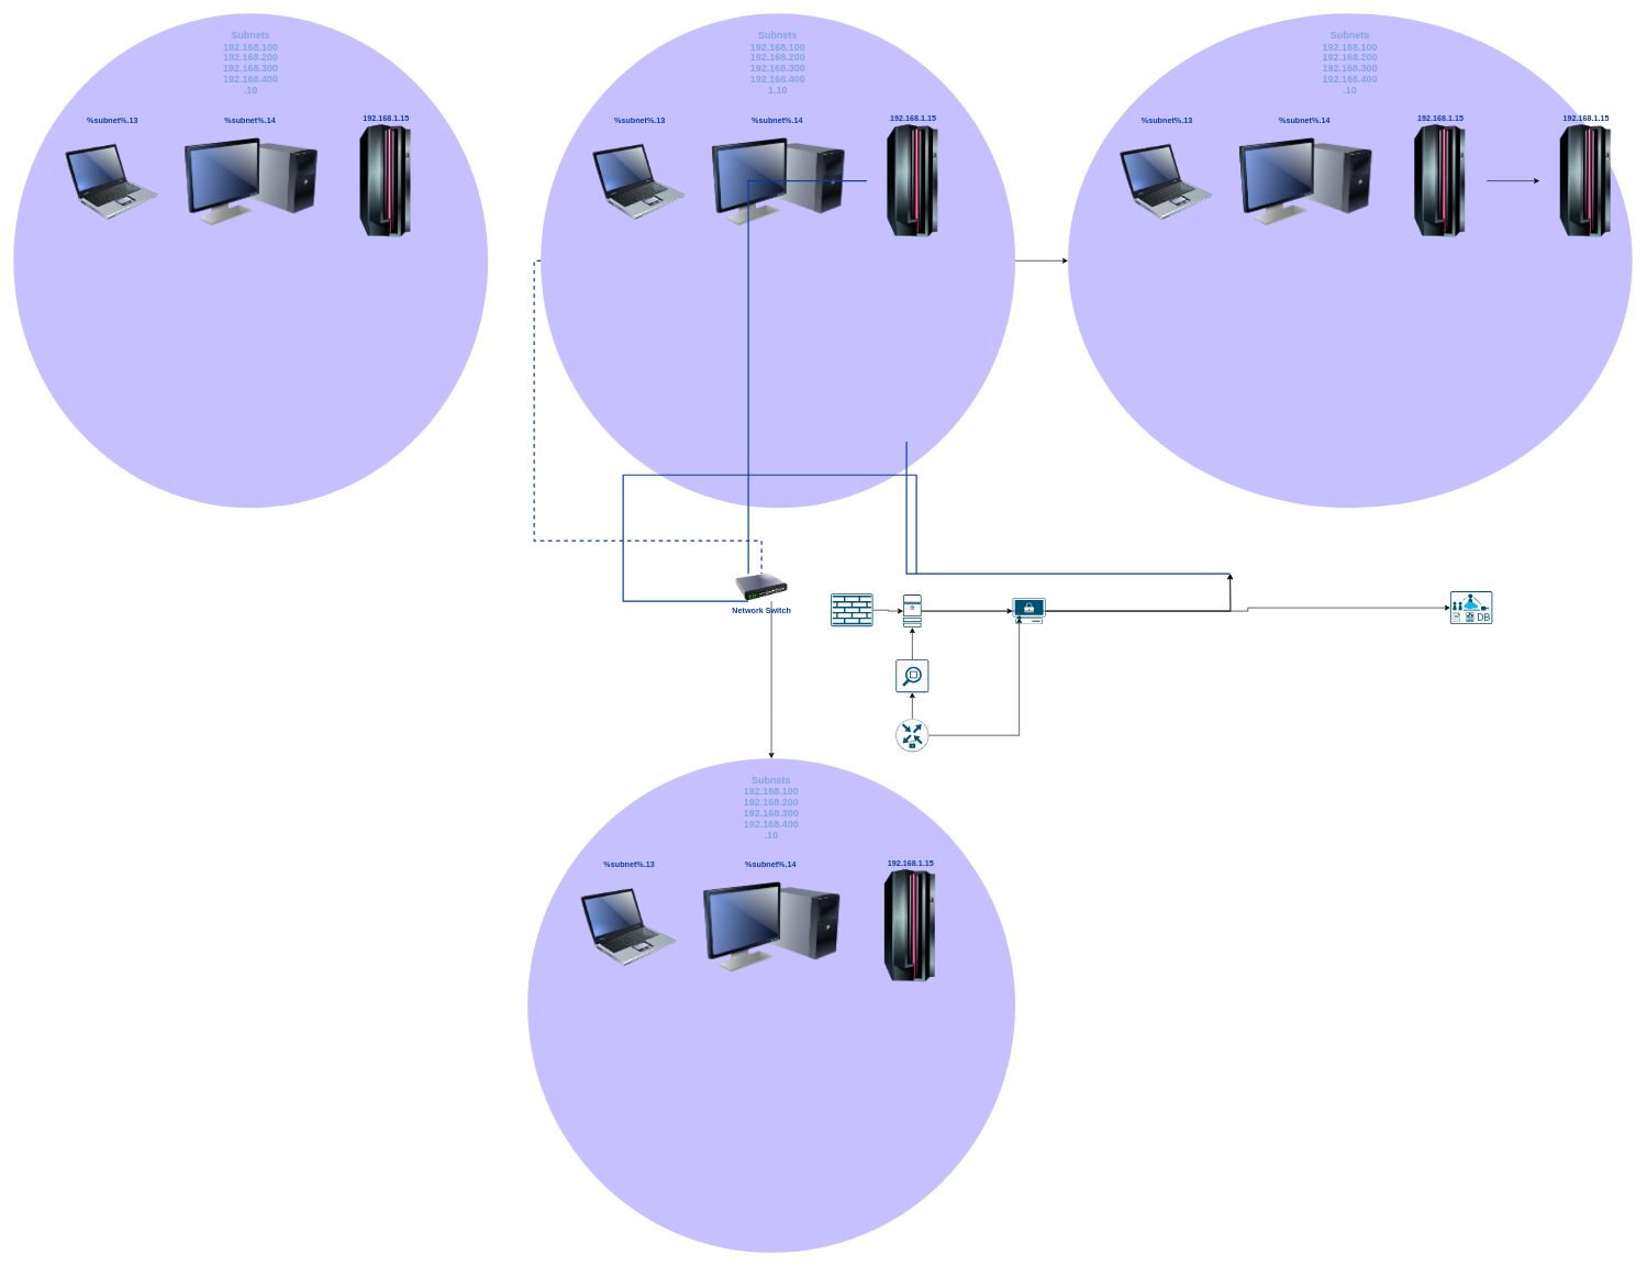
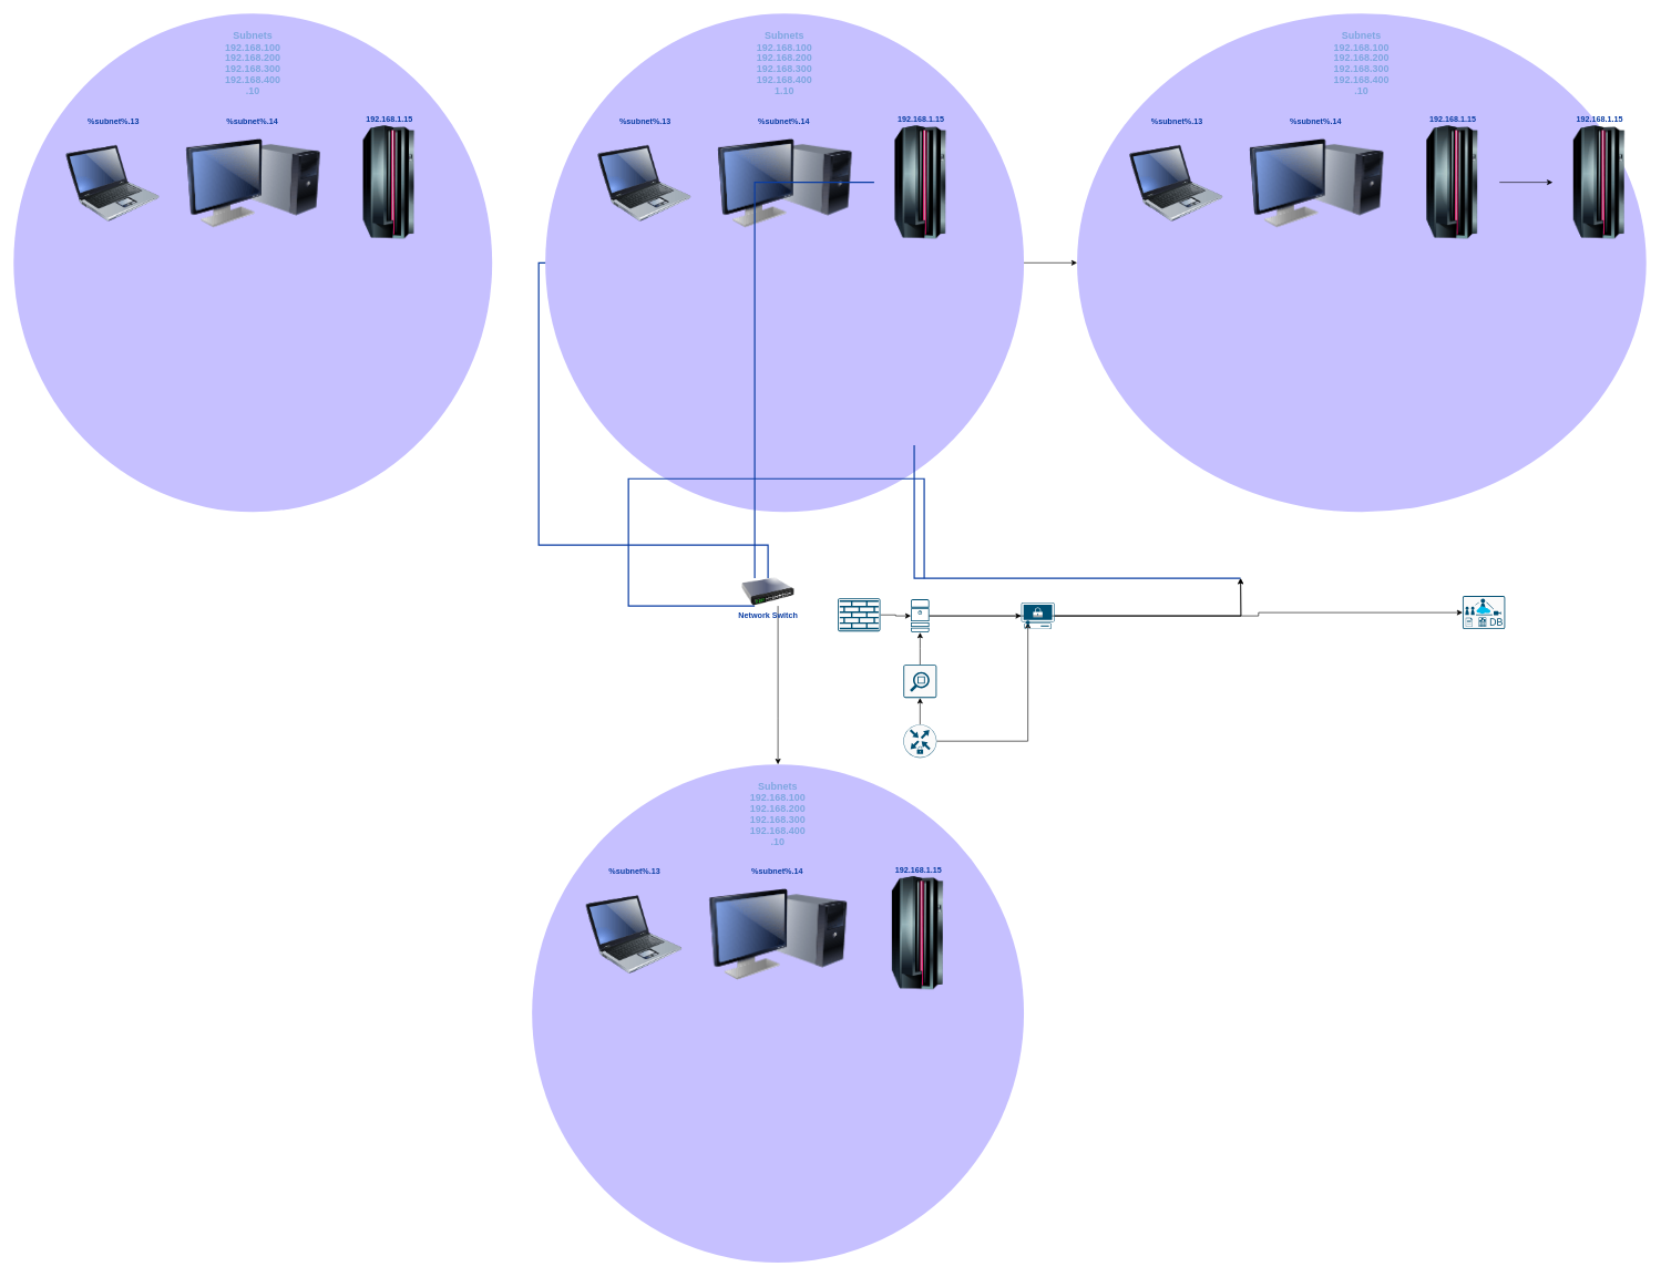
- <mxCell id="32" style="edgeStyle=orthogonalEdgeStyle;html=1;endArrow=none;endFill=0;strokeWidth=2;fontSize=12;fontColor=#0A3DA3;strokeColor=#0A3DA3;rounded=0;exitX=0;exitY=0.5;entryX=0.5;entryY=0;entryDx=0;entryDy=0;exitDx=0;exitDy=0;dashed=1;" parent="1" source="4" target="31" edge="1"><mxGeometry relative="1" as="geometry"><mxPoint x="1166.21" y="648.5" as="targetPoint" /><mxPoint x="990" y="60.001" as="sourcePoint" /></mxGeometry></mxCell>
+ <mxCell id="32" style="edgeStyle=orthogonalEdgeStyle;html=1;endArrow=none;endFill=0;strokeWidth=2;fontSize=12;fontColor=#0A3DA3;strokeColor=#0A3DA3;rounded=0;exitX=0;exitY=0.5;entryX=0.5;entryY=0;entryDx=0;entryDy=0;exitDx=0;exitDy=0;" parent="1" source="4" target="31" edge="1"><mxGeometry relative="1" as="geometry"><mxPoint x="1166.21" y="648.5" as="targetPoint" /><mxPoint x="990" y="60.001" as="sourcePoint" /></mxGeometry></mxCell>
